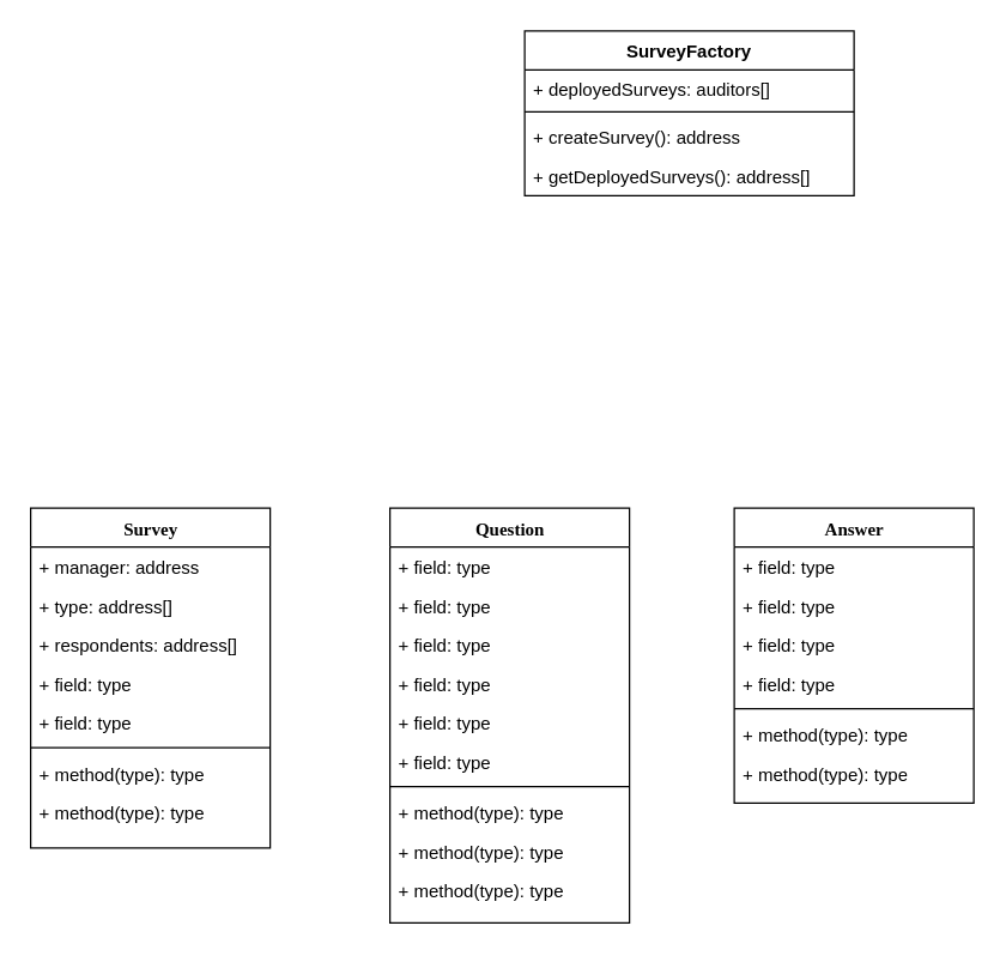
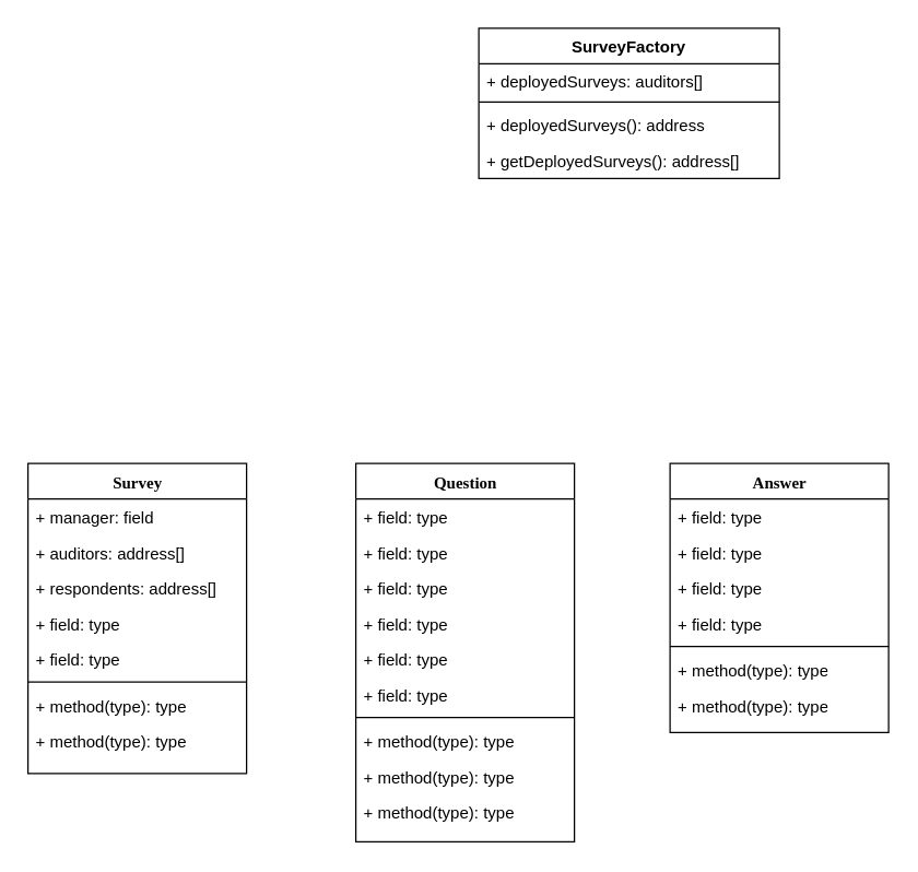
- <mxCell id="33" value="+ createSurvey(): address" style="text;strokeColor=none;fillColor=none;align=left;verticalAlign=top;spacingLeft=4;spacingRight=4;overflow=hidden;rotatable=0;points=[[0,0.5],[1,0.5]];portConstraint=eastwest;" parent="30" vertex="1"><mxGeometry y="58" width="220" height="26" as="geometry" /></mxCell>
+ <mxCell id="33" value="+ deployedSurveys(): address" style="text;strokeColor=none;fillColor=none;align=left;verticalAlign=top;spacingLeft=4;spacingRight=4;overflow=hidden;rotatable=0;points=[[0,0.5],[1,0.5]];portConstraint=eastwest;" parent="30" vertex="1"><mxGeometry y="58" width="220" height="26" as="geometry" /></mxCell>
- <mxCell id="3" value="+ manager: address&lt;br&gt;" style="text;html=1;strokeColor=none;fillColor=none;align=left;verticalAlign=top;spacingLeft=4;spacingRight=4;whiteSpace=wrap;overflow=hidden;rotatable=0;points=[[0,0.5],[1,0.5]];portConstraint=eastwest;" parent="2" vertex="1"><mxGeometry y="26" width="160" height="26" as="geometry" /></mxCell>
+ <mxCell id="3" value="+ manager: field&lt;br&gt;" style="text;html=1;strokeColor=none;fillColor=none;align=left;verticalAlign=top;spacingLeft=4;spacingRight=4;whiteSpace=wrap;overflow=hidden;rotatable=0;points=[[0,0.5],[1,0.5]];portConstraint=eastwest;" parent="2" vertex="1"><mxGeometry y="26" width="160" height="26" as="geometry" /></mxCell>
- <mxCell id="4" value="+ type: address[]" style="text;html=1;strokeColor=none;fillColor=none;align=left;verticalAlign=top;spacingLeft=4;spacingRight=4;whiteSpace=wrap;overflow=hidden;rotatable=0;points=[[0,0.5],[1,0.5]];portConstraint=eastwest;" parent="2" vertex="1"><mxGeometry y="52" width="160" height="26" as="geometry" /></mxCell>
+ <mxCell id="4" value="+ auditors: address[]" style="text;html=1;strokeColor=none;fillColor=none;align=left;verticalAlign=top;spacingLeft=4;spacingRight=4;whiteSpace=wrap;overflow=hidden;rotatable=0;points=[[0,0.5],[1,0.5]];portConstraint=eastwest;" parent="2" vertex="1"><mxGeometry y="52" width="160" height="26" as="geometry" /></mxCell>
